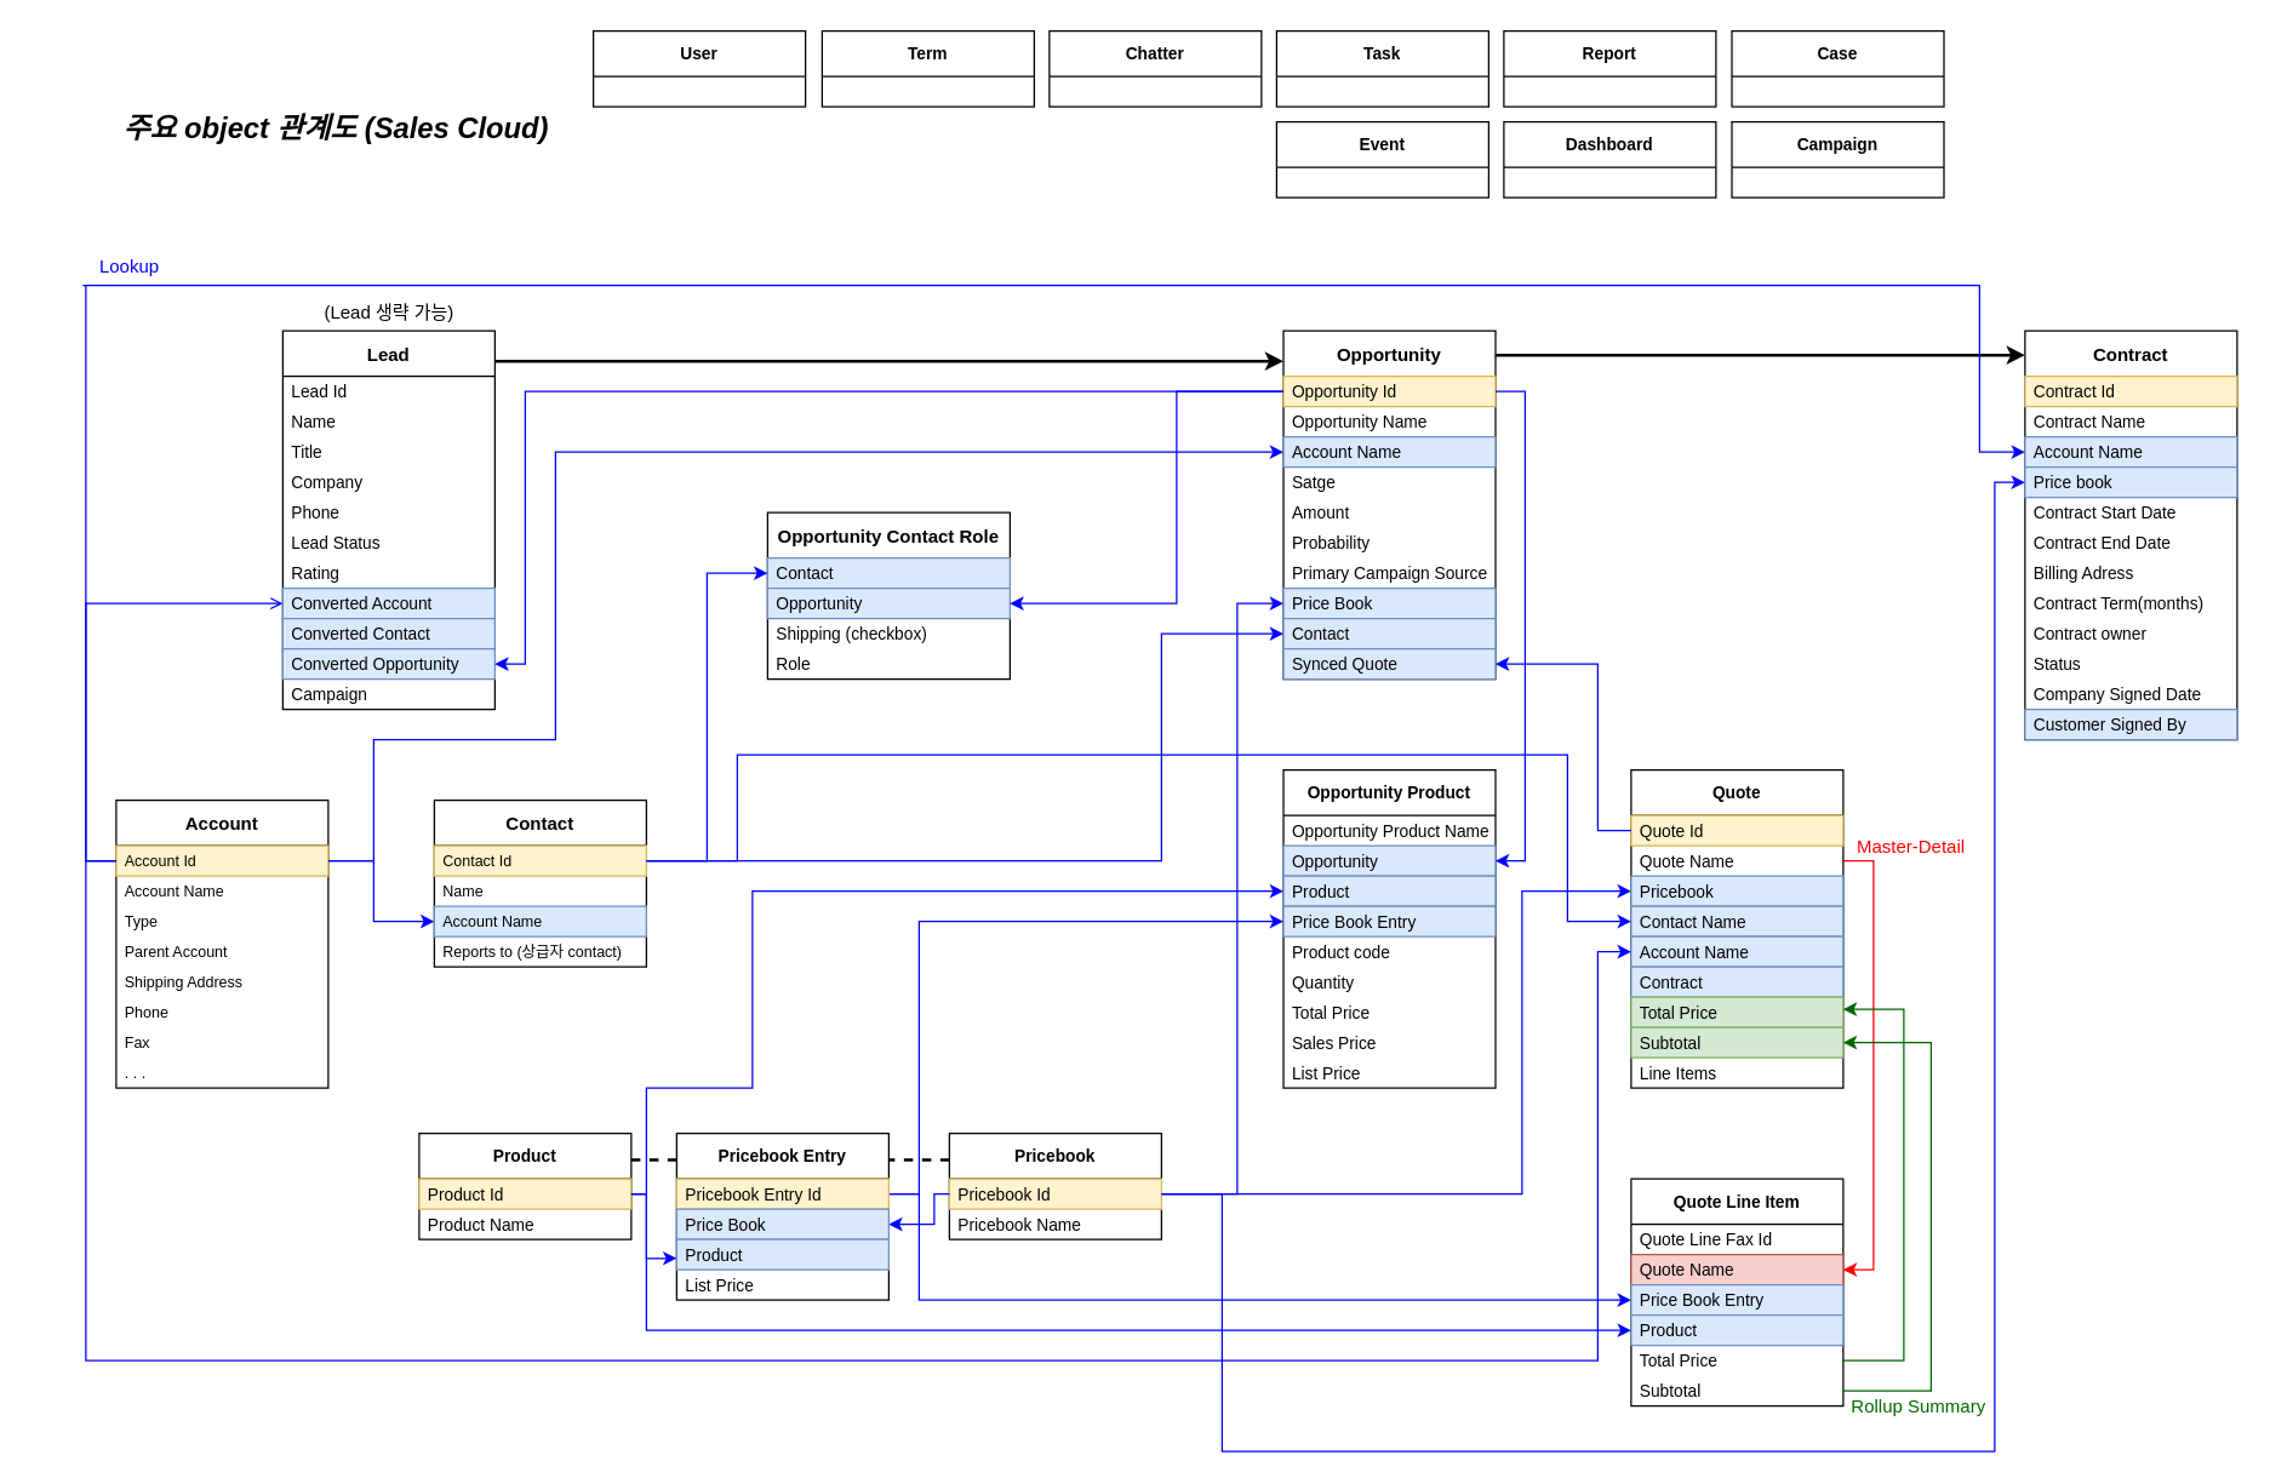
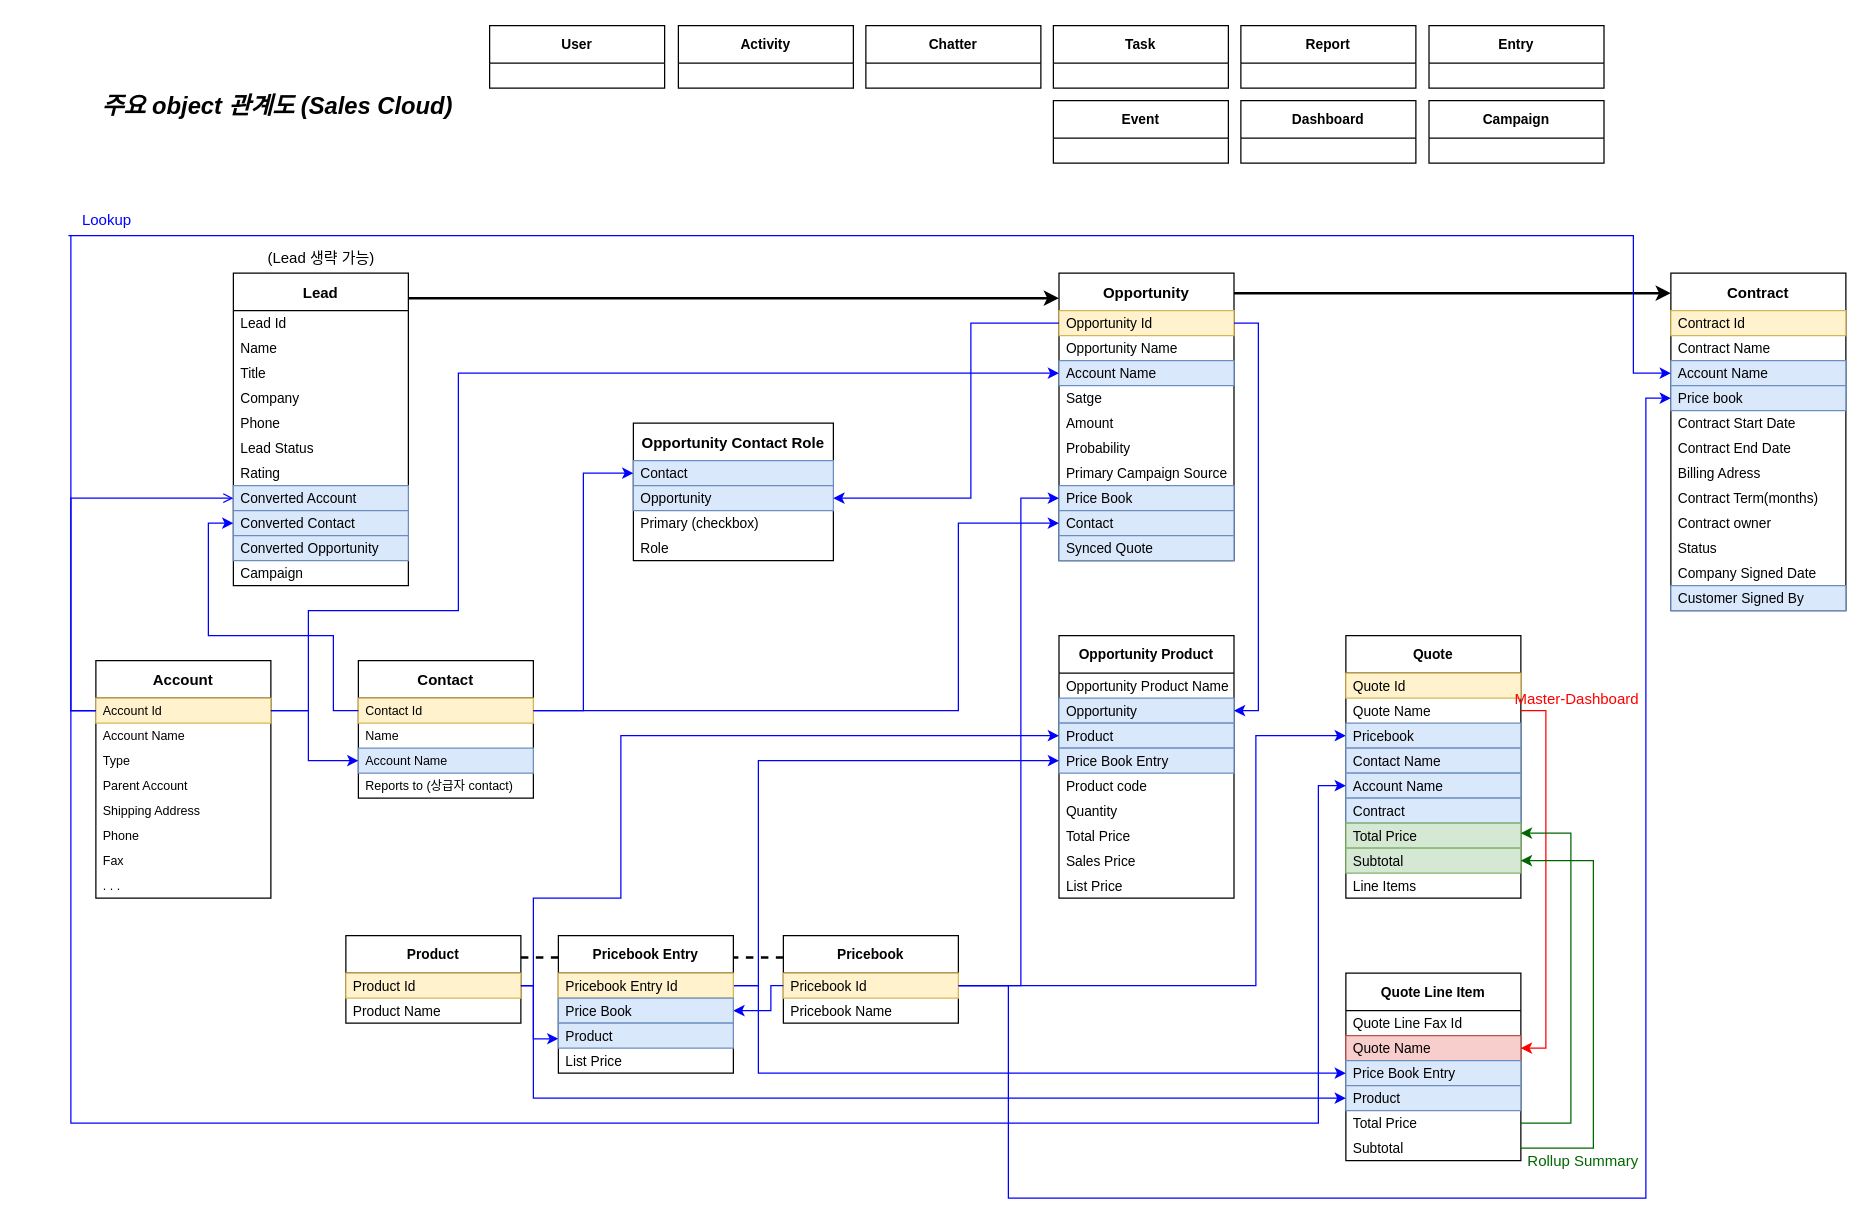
- <mxCell id="101" value="Term" style="swimlane;fontStyle=1;childLayout=stackLayout;horizontal=1;startSize=30;horizontalStack=0;resizeParent=1;resizeParentMax=0;resizeLast=0;collapsible=1;marginBottom=0;labelBackgroundColor=none;labelBorderColor=none;fontSize=11;fontColor=#000000;" vertex="1" parent="1"><mxGeometry x="542" y="20" width="140" height="50" as="geometry" /></mxCell>
+ <mxCell id="101" value="Activity" style="swimlane;fontStyle=1;childLayout=stackLayout;horizontal=1;startSize=30;horizontalStack=0;resizeParent=1;resizeParentMax=0;resizeLast=0;collapsible=1;marginBottom=0;labelBackgroundColor=none;labelBorderColor=none;fontSize=11;fontColor=#000000;" vertex="1" parent="1"><mxGeometry x="542" y="20" width="140" height="50" as="geometry" /></mxCell>
- <mxCell id="132" value="Case" style="swimlane;fontStyle=1;childLayout=stackLayout;horizontal=1;startSize=30;horizontalStack=0;resizeParent=1;resizeParentMax=0;resizeLast=0;collapsible=1;marginBottom=0;labelBackgroundColor=none;labelBorderColor=none;fontSize=11;fontColor=#000000;" vertex="1" parent="1"><mxGeometry x="1142.5" y="20" width="140" height="50" as="geometry" /></mxCell>
+ <mxCell id="132" value="Entry" style="swimlane;fontStyle=1;childLayout=stackLayout;horizontal=1;startSize=30;horizontalStack=0;resizeParent=1;resizeParentMax=0;resizeLast=0;collapsible=1;marginBottom=0;labelBackgroundColor=none;labelBorderColor=none;fontSize=11;fontColor=#000000;" vertex="1" parent="1"><mxGeometry x="1142.5" y="20" width="140" height="50" as="geometry" /></mxCell>
- <mxCell id="115" style="edgeStyle=orthogonalEdgeStyle;rounded=0;orthogonalLoop=1;jettySize=auto;html=1;entryX=1;entryY=0.5;entryDx=0;entryDy=0;strokeColor=#0000FF;" edge="1" parent="1" source="14" target="34"><mxGeometry relative="1" as="geometry"><Array as="points"><mxPoint x="346" y="258" /><mxPoint x="346" y="438" /></Array></mxGeometry></mxCell>
- <mxCell id="74" value="Shipping (checkbox)" style="text;strokeColor=none;fillColor=none;align=left;verticalAlign=middle;spacingLeft=4;spacingRight=4;overflow=hidden;points=[[0,0.5],[1,0.5]];portConstraint=eastwest;rotatable=0;fontSize=11;" vertex="1" parent="71"><mxGeometry y="70" width="160" height="20" as="geometry" /></mxCell>
+ <mxCell id="74" value="Primary (checkbox)" style="text;strokeColor=none;fillColor=none;align=left;verticalAlign=middle;spacingLeft=4;spacingRight=4;overflow=hidden;points=[[0,0.5],[1,0.5]];portConstraint=eastwest;rotatable=0;fontSize=11;" vertex="1" parent="71"><mxGeometry y="70" width="160" height="20" as="geometry" /></mxCell>
- <mxCell id="117" style="edgeStyle=orthogonalEdgeStyle;rounded=0;orthogonalLoop=1;jettySize=auto;html=1;strokeColor=#0000FF;" edge="1" parent="1" source="59" target="23"><mxGeometry relative="1" as="geometry"><Array as="points"><mxPoint x="1054" y="548" /><mxPoint x="1054" y="438" /></Array></mxGeometry></mxCell>
- <mxCell id="118" style="edgeStyle=orthogonalEdgeStyle;rounded=0;orthogonalLoop=1;jettySize=auto;html=1;entryX=0;entryY=0.5;entryDx=0;entryDy=0;strokeColor=#0000FF;" edge="1" parent="1" source="50" target="62"><mxGeometry relative="1" as="geometry"><Array as="points"><mxPoint x="486" y="568" /><mxPoint x="486" y="498" /><mxPoint x="1034" y="498" /><mxPoint x="1034" y="608" /></Array></mxGeometry></mxCell>
+ <mxCell id="105" style="edgeStyle=orthogonalEdgeStyle;rounded=0;orthogonalLoop=1;jettySize=auto;html=1;strokeColor=#0000FF;" edge="1" parent="1" source="50" target="33"><mxGeometry relative="1" as="geometry"><Array as="points"><mxPoint x="266" y="568" /><mxPoint x="266" y="508" /><mxPoint x="166" y="508" /><mxPoint x="166" y="418" /></Array><mxPoint x="276" y="628" as="sourcePoint" /></mxGeometry></mxCell>
- <mxCell id="124" value="Master-Detail" style="text;html=1;strokeColor=none;fillColor=none;align=center;verticalAlign=middle;whiteSpace=wrap;rounded=0;fontColor=#FF0000;" vertex="1" parent="1"><mxGeometry x="1196" y="544" width="130" height="30" as="geometry" /></mxCell>
+ <mxCell id="124" value="Master-Dashboard" style="text;html=1;strokeColor=none;fillColor=none;align=center;verticalAlign=middle;whiteSpace=wrap;rounded=0;fontColor=#FF0000;" vertex="1" parent="1"><mxGeometry x="1196" y="544" width="130" height="30" as="geometry" /></mxCell>
